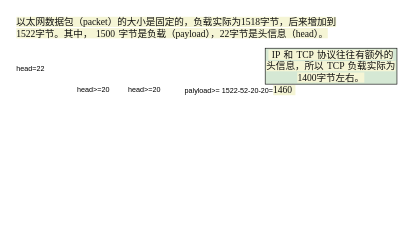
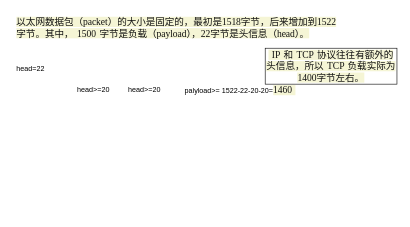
- <mxCell id="3" value="&lt;span style=&quot;color: rgb(17, 17, 17); font-family: georgia, serif; font-size: 16px; font-style: normal; font-weight: 400; letter-spacing: -0.1px; text-align: left; text-indent: 0px; text-transform: none; word-spacing: 2px; background-color: rgb(245, 245, 213); display: inline; float: none;&quot;&gt;以太网数据包（packet）的大小是固定的，负载实际为1518字节，后来增加到1522字节。其中， 1500 字节是负载（payload），22字节是头信息（head）。&lt;/span&gt;" style="text;whiteSpace=wrap;html=1;" vertex="1" parent="1"><mxGeometry x="25" y="20" width="550" height="60" as="geometry" /></mxCell>
+ <mxCell id="3" value="&lt;span style=&quot;color: rgb(17, 17, 17); font-family: georgia, serif; font-size: 16px; font-style: normal; font-weight: 400; letter-spacing: -0.1px; text-align: left; text-indent: 0px; text-transform: none; word-spacing: 2px; background-color: rgb(245, 245, 213); display: inline; float: none;&quot;&gt;以太网数据包（packet）的大小是固定的，最初是1518字节，后来增加到1522字节。其中， 1500 字节是负载（payload），22字节是头信息（head）。&lt;/span&gt;" style="text;whiteSpace=wrap;html=1;" vertex="1" parent="1"><mxGeometry x="25" y="20" width="550" height="60" as="geometry" /></mxCell>
- <mxCell id="8" value="&lt;span style=&quot;color: rgb(17 , 17 , 17) ; font-family: &amp;#34;georgia&amp;#34; , serif ; font-size: 16px ; letter-spacing: -0.1px ; text-align: left ; word-spacing: 2px ; background-color: rgb(245 , 245 , 213)&quot;&gt;&amp;nbsp;IP 和 TCP 协议往往有额外的头信息，所以 TCP 负载实际为1400字节左右。&lt;/span&gt;" style="whiteSpace=wrap;html=1;fillColor=#d5e8d4;" vertex="1" parent="1"><mxGeometry x="442" y="80" width="220" height="60" as="geometry" /></mxCell>
+ <mxCell id="8" value="&lt;span style=&quot;color: rgb(17 , 17 , 17) ; font-family: &amp;#34;georgia&amp;#34; , serif ; font-size: 16px ; letter-spacing: -0.1px ; text-align: left ; word-spacing: 2px ; background-color: rgb(245 , 245 , 213)&quot;&gt;&amp;nbsp;IP 和 TCP 协议往往有额外的头信息，所以 TCP 负载实际为1400字节左右。&lt;/span&gt;" style="whiteSpace=wrap;html=1;" vertex="1" parent="1"><mxGeometry x="442" y="80" width="220" height="60" as="geometry" /></mxCell>
- <mxCell id="7" value="palyload&amp;gt;= 1522-52-20-20=&lt;span style=&quot;color: rgb(17 , 17 , 17) ; font-family: &amp;#34;georgia&amp;#34; , serif ; font-size: 16px ; letter-spacing: -0.1px ; text-align: left ; word-spacing: 2px ; background-color: rgb(245 , 245 , 213)&quot;&gt;1460&amp;nbsp;&lt;/span&gt;" style="text;html=1;align=center;verticalAlign=middle;resizable=0;points=[];autosize=1;" vertex="1" parent="1"><mxGeometry x="300" y="140" width="200" height="20" as="geometry" /></mxCell>
+ <mxCell id="7" value="palyload&amp;gt;= 1522-22-20-20=&lt;span style=&quot;color: rgb(17 , 17 , 17) ; font-family: &amp;#34;georgia&amp;#34; , serif ; font-size: 16px ; letter-spacing: -0.1px ; text-align: left ; word-spacing: 2px ; background-color: rgb(245 , 245 , 213)&quot;&gt;1460&amp;nbsp;&lt;/span&gt;" style="text;html=1;align=center;verticalAlign=middle;resizable=0;points=[];autosize=1;" vertex="1" parent="1"><mxGeometry x="300" y="140" width="200" height="20" as="geometry" /></mxCell>
